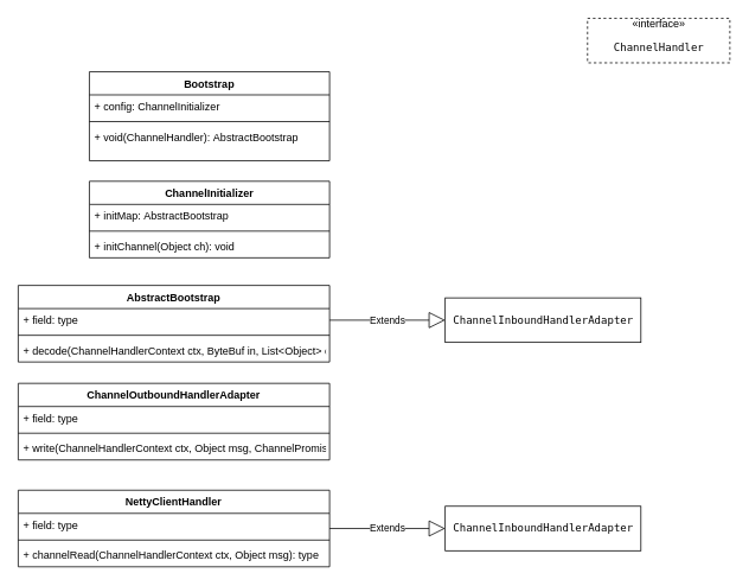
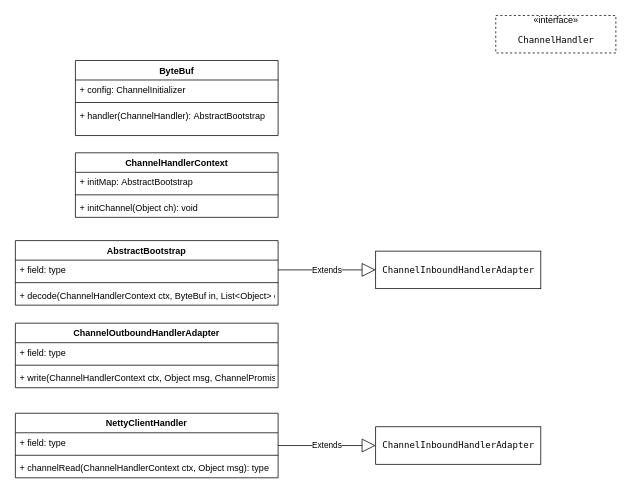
- <mxCell id="2" value="Bootstrap" style="swimlane;fontStyle=1;align=center;verticalAlign=top;childLayout=stackLayout;horizontal=1;startSize=26;horizontalStack=0;resizeParent=1;resizeParentMax=0;resizeLast=0;collapsible=1;marginBottom=0;" vertex="1" parent="1"><mxGeometry x="100" y="80" width="270" height="100" as="geometry" /></mxCell>
+ <mxCell id="2" value="ByteBuf" style="swimlane;fontStyle=1;align=center;verticalAlign=top;childLayout=stackLayout;horizontal=1;startSize=26;horizontalStack=0;resizeParent=1;resizeParentMax=0;resizeLast=0;collapsible=1;marginBottom=0;" vertex="1" parent="1"><mxGeometry x="100" y="80" width="270" height="100" as="geometry" /></mxCell>
- <mxCell id="5" value="+ void(ChannelHandler): AbstractBootstrap" style="text;strokeColor=none;fillColor=none;align=left;verticalAlign=top;spacingLeft=4;spacingRight=4;overflow=hidden;rotatable=0;points=[[0,0.5],[1,0.5]];portConstraint=eastwest;" vertex="1" parent="2"><mxGeometry y="60" width="270" height="40" as="geometry" /></mxCell>
+ <mxCell id="5" value="+ handler(ChannelHandler): AbstractBootstrap" style="text;strokeColor=none;fillColor=none;align=left;verticalAlign=top;spacingLeft=4;spacingRight=4;overflow=hidden;rotatable=0;points=[[0,0.5],[1,0.5]];portConstraint=eastwest;" vertex="1" parent="2"><mxGeometry y="60" width="270" height="40" as="geometry" /></mxCell>
- <mxCell id="7" value="ChannelInitializer" style="swimlane;fontStyle=1;align=center;verticalAlign=top;childLayout=stackLayout;horizontal=1;startSize=26;horizontalStack=0;resizeParent=1;resizeParentMax=0;resizeLast=0;collapsible=1;marginBottom=0;" vertex="1" parent="1"><mxGeometry x="100" y="203" width="270" height="86" as="geometry" /></mxCell>
+ <mxCell id="7" value="ChannelHandlerContext" style="swimlane;fontStyle=1;align=center;verticalAlign=top;childLayout=stackLayout;horizontal=1;startSize=26;horizontalStack=0;resizeParent=1;resizeParentMax=0;resizeLast=0;collapsible=1;marginBottom=0;" vertex="1" parent="1"><mxGeometry x="100" y="203" width="270" height="86" as="geometry" /></mxCell>
